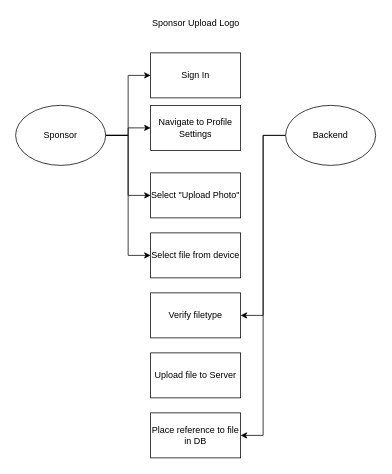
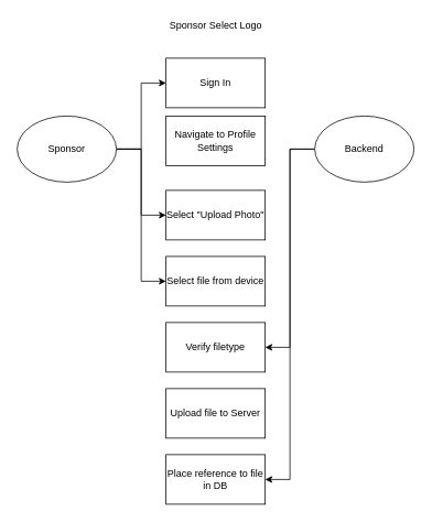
- <mxCell id="13" value="Sponsor Upload Logo" style="text;html=1;align=center;verticalAlign=middle;resizable=0;points=[];autosize=1;strokeColor=none;fillColor=none;" vertex="1" parent="1"><mxGeometry x="195" y="20" width="130" height="20" as="geometry" /></mxCell>
+ <mxCell id="13" value="Sponsor Select Logo" style="text;html=1;align=center;verticalAlign=middle;resizable=0;points=[];autosize=1;strokeColor=none;fillColor=none;" vertex="1" parent="1"><mxGeometry x="195" y="20" width="130" height="20" as="geometry" /></mxCell>
- <mxCell id="3" style="edgeStyle=orthogonalEdgeStyle;rounded=0;orthogonalLoop=1;jettySize=auto;html=1;exitX=1;exitY=0.5;exitDx=0;exitDy=0;" edge="1" parent="1" source="6" target="11"><mxGeometry relative="1" as="geometry" /></mxCell>
